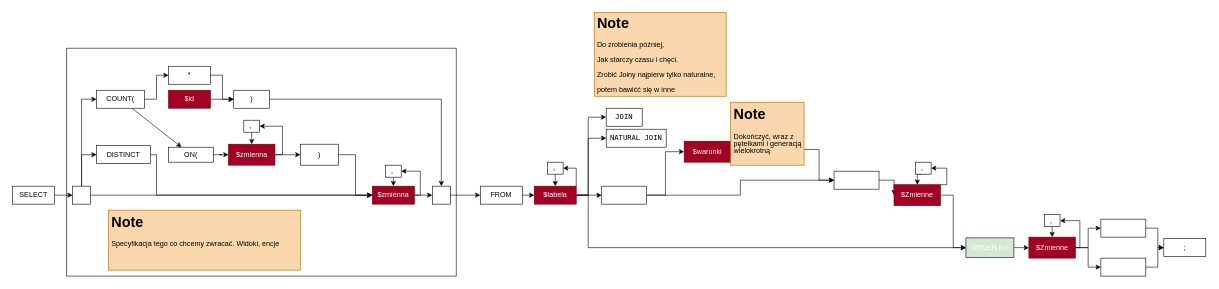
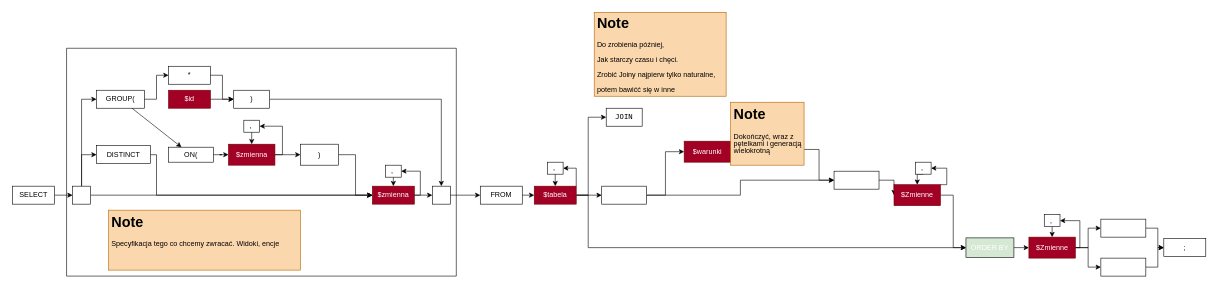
- <mxCell id="44" value="COUNT(" style="whiteSpace=wrap;html=1;rounded=0;" parent="43" vertex="1"><mxGeometry x="50" y="70" width="80" height="30" as="geometry" /></mxCell>
+ <mxCell id="44" value="GROUP(" style="whiteSpace=wrap;html=1;rounded=0;" parent="43" vertex="1"><mxGeometry x="50" y="70" width="80" height="30" as="geometry" /></mxCell>
- <mxCell id="7" style="edgeStyle=orthogonalEdgeStyle;rounded=0;orthogonalLoop=1;jettySize=auto;html=1;exitX=1;exitY=0.5;exitDx=0;exitDy=0;entryX=0;entryY=0.5;entryDx=0;entryDy=0;fontSize=12;fontColor=#000000;" edge="1" parent="1" source="11" target="16"><mxGeometry relative="1" as="geometry"><Array as="points"><mxPoint x="980" y="325" /><mxPoint x="980" y="230" /></Array></mxGeometry></mxCell>
- <mxCell id="16" value="&lt;pre&gt;NATURAL JOIN&lt;/pre&gt;" style="rounded=0;whiteSpace=wrap;html=1;" vertex="1" parent="1"><mxGeometry x="1010" y="215" width="100" height="30" as="geometry" /></mxCell>
